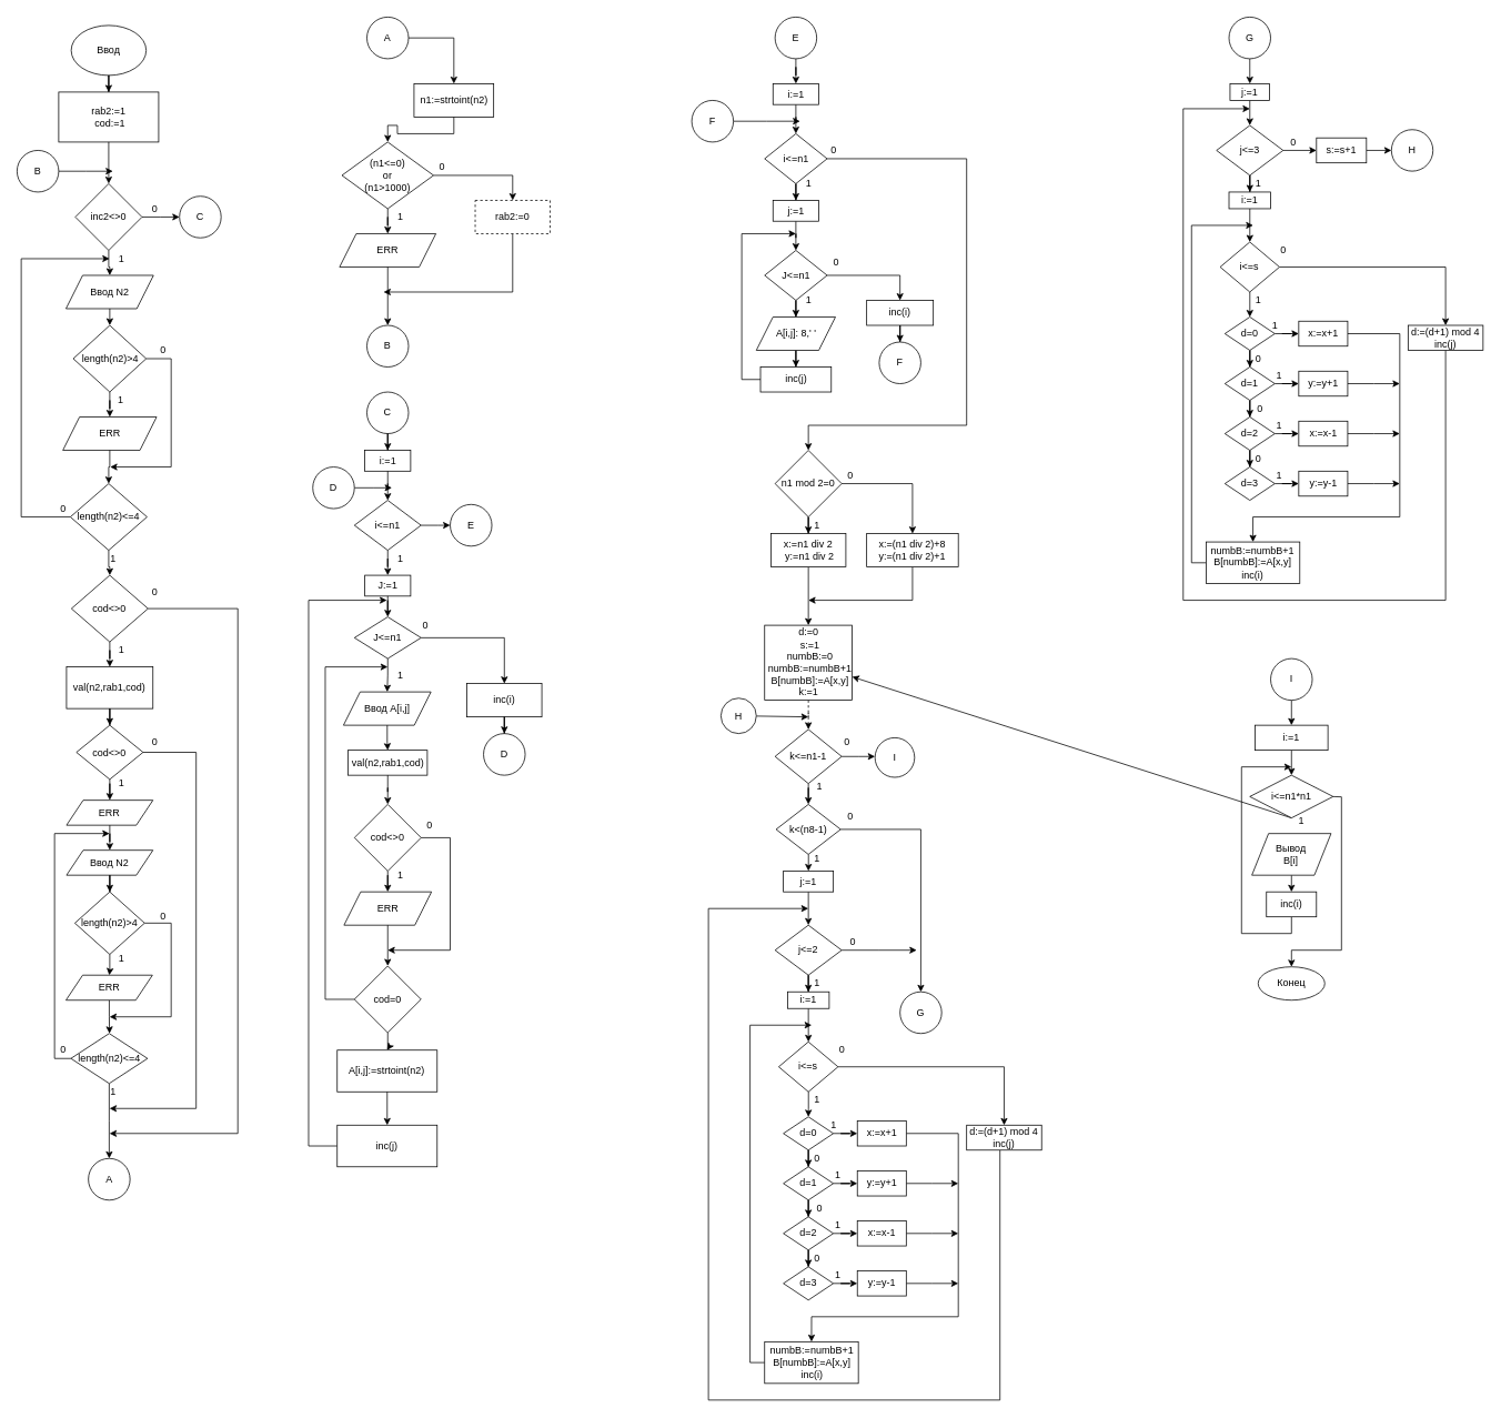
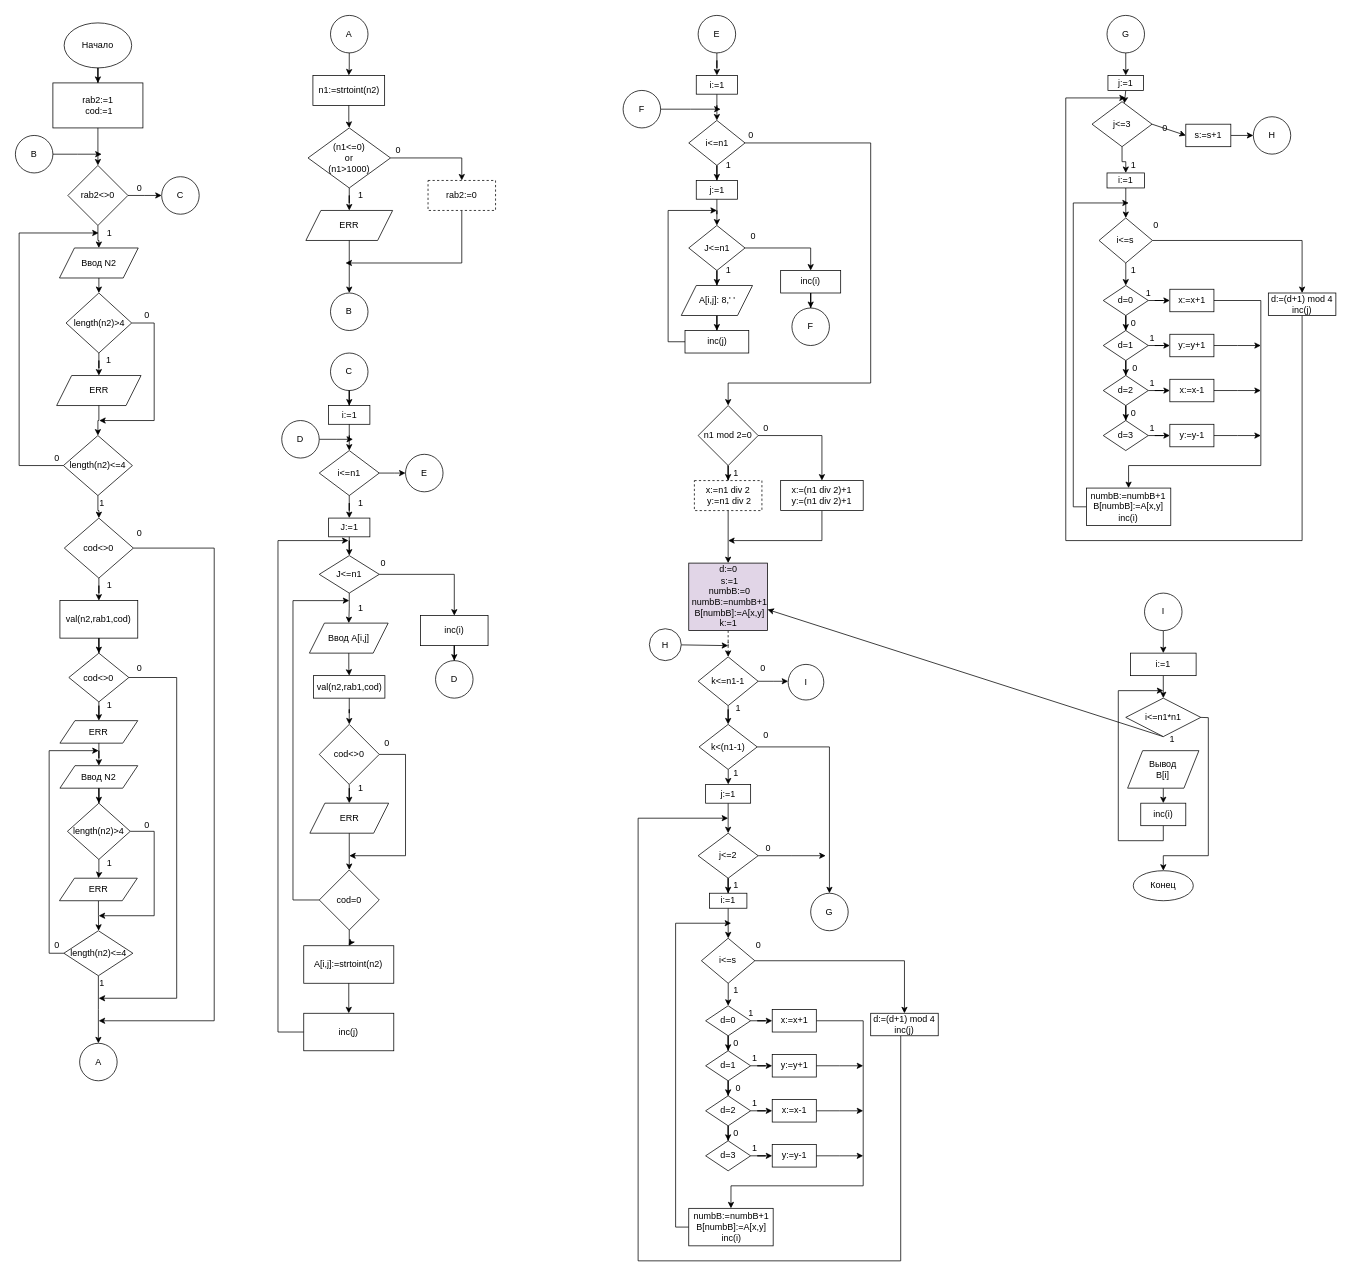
- <mxCell id="91" value="Ввод" style="ellipse;whiteSpace=wrap;html=1;" parent="90" vertex="1"><mxGeometry x="65" width="90" height="60" as="geometry" /></mxCell>
+ <mxCell id="91" value="Начало" style="ellipse;whiteSpace=wrap;html=1;" parent="90" vertex="1"><mxGeometry x="65" width="90" height="60" as="geometry" /></mxCell>
- <mxCell id="148" value="n1:=strtoint(n2)" style="rounded=0;whiteSpace=wrap;html=1;" parent="146" vertex="1"><mxGeometry x="126.56" y="80" width="95.62" height="40" as="geometry" /></mxCell>
+ <mxCell id="148" value="n1:=strtoint(n2)" style="rounded=0;whiteSpace=wrap;html=1;" parent="146" vertex="1"><mxGeometry x="46.56" y="80" width="95.62" height="40" as="geometry" /></mxCell>
- <mxCell id="207" value="j&amp;lt;=3" style="rhombus;whiteSpace=wrap;html=1;" parent="1" vertex="1"><mxGeometry x="1459.97" y="150" width="80" height="60" as="geometry" /></mxCell>
+ <mxCell id="207" value="j&amp;lt;=3" style="rhombus;whiteSpace=wrap;html=1;" parent="1" vertex="1"><mxGeometry x="1454.97" y="135" width="80" height="60" as="geometry" /></mxCell>
- <mxCell id="95" value="inc2&amp;lt;&amp;gt;0" style="rhombus;whiteSpace=wrap;html=1;" parent="90" vertex="1"><mxGeometry x="70" y="190" width="80" height="80" as="geometry" /></mxCell>
+ <mxCell id="95" value="rab2&amp;lt;&amp;gt;0" style="rhombus;whiteSpace=wrap;html=1;" parent="90" vertex="1"><mxGeometry x="70" y="190" width="80" height="80" as="geometry" /></mxCell>
- <mxCell id="31" value="&lt;div&gt;x:=n1 div 2&lt;/div&gt;&lt;div&gt;&amp;nbsp;y:=n1 div 2&lt;/div&gt;" style="whiteSpace=wrap;html=1;" parent="1" vertex="1"><mxGeometry x="925" y="640" width="90" height="40" as="geometry" /></mxCell>
+ <mxCell id="31" value="&lt;div&gt;x:=n1 div 2&lt;/div&gt;&lt;div&gt;&amp;nbsp;y:=n1 div 2&lt;/div&gt;" style="whiteSpace=wrap;html=1;dashed=1;" parent="1" vertex="1"><mxGeometry x="925" y="640" width="90" height="40" as="geometry" /></mxCell>
- <mxCell id="35" value="&lt;div&gt;x:=(n1 div 2)+8&lt;/div&gt;&lt;div&gt;y:=(n1 div 2)+1&lt;/div&gt;" style="whiteSpace=wrap;html=1;" parent="1" vertex="1"><mxGeometry x="1040" y="640" width="110" height="40" as="geometry" /></mxCell>
+ <mxCell id="35" value="&lt;div&gt;x:=(n1 div 2)+1&lt;/div&gt;&lt;div&gt;y:=(n1 div 2)+1&lt;/div&gt;" style="whiteSpace=wrap;html=1;" parent="1" vertex="1"><mxGeometry x="1040" y="640" width="110" height="40" as="geometry" /></mxCell>
- <mxCell id="37" value="&lt;div&gt;d:=0&lt;/div&gt;&lt;div&gt;&amp;nbsp;s:=1&lt;/div&gt;&lt;div&gt;&amp;nbsp;numbB:=0&lt;/div&gt;&lt;div&gt;&amp;nbsp;numbB:=numbB+1&lt;/div&gt;&lt;div&gt;&amp;nbsp;B[numbB]:=A[x,y]&lt;/div&gt;&lt;div&gt;k:=1&lt;/div&gt;" style="rounded=0;whiteSpace=wrap;html=1;" parent="1" vertex="1"><mxGeometry x="917.5" y="750" width="105" height="90" as="geometry" /></mxCell>
+ <mxCell id="37" value="&lt;div&gt;d:=0&lt;/div&gt;&lt;div&gt;&amp;nbsp;s:=1&lt;/div&gt;&lt;div&gt;&amp;nbsp;numbB:=0&lt;/div&gt;&lt;div&gt;&amp;nbsp;numbB:=numbB+1&lt;/div&gt;&lt;div&gt;&amp;nbsp;B[numbB]:=A[x,y]&lt;/div&gt;&lt;div&gt;k:=1&lt;/div&gt;" style="rounded=0;whiteSpace=wrap;html=1;fillColor=#e1d5e7;" parent="1" vertex="1"><mxGeometry x="917.5" y="750" width="105" height="90" as="geometry" /></mxCell>
- <mxCell id="45" value="k&amp;lt;(n8-1)" style="rhombus;whiteSpace=wrap;html=1;" parent="1" vertex="1"><mxGeometry x="931.25" y="965" width="77.5" height="60" as="geometry" /></mxCell>
+ <mxCell id="45" value="k&amp;lt;(n1-1)" style="rhombus;whiteSpace=wrap;html=1;" parent="1" vertex="1"><mxGeometry x="931.25" y="965" width="77.5" height="60" as="geometry" /></mxCell>
